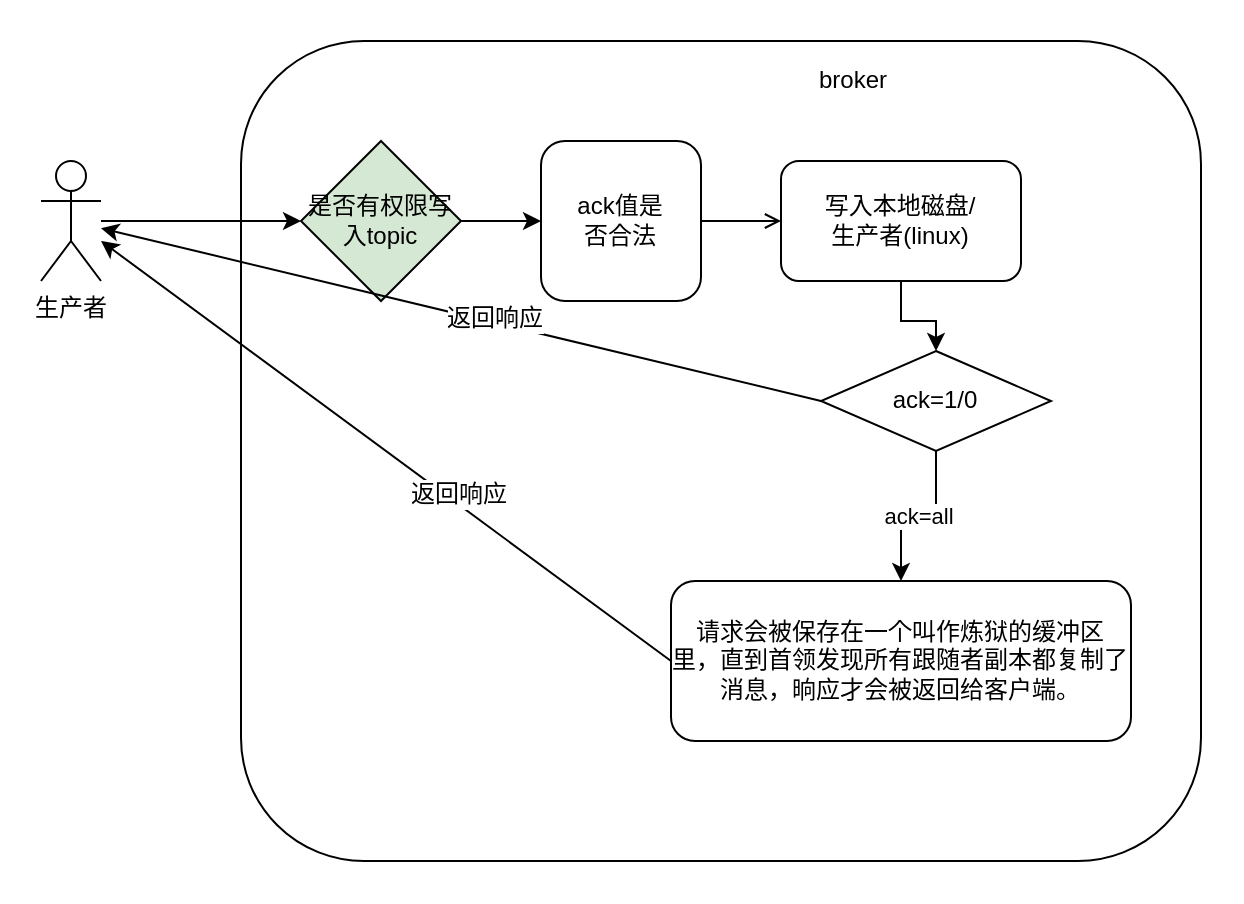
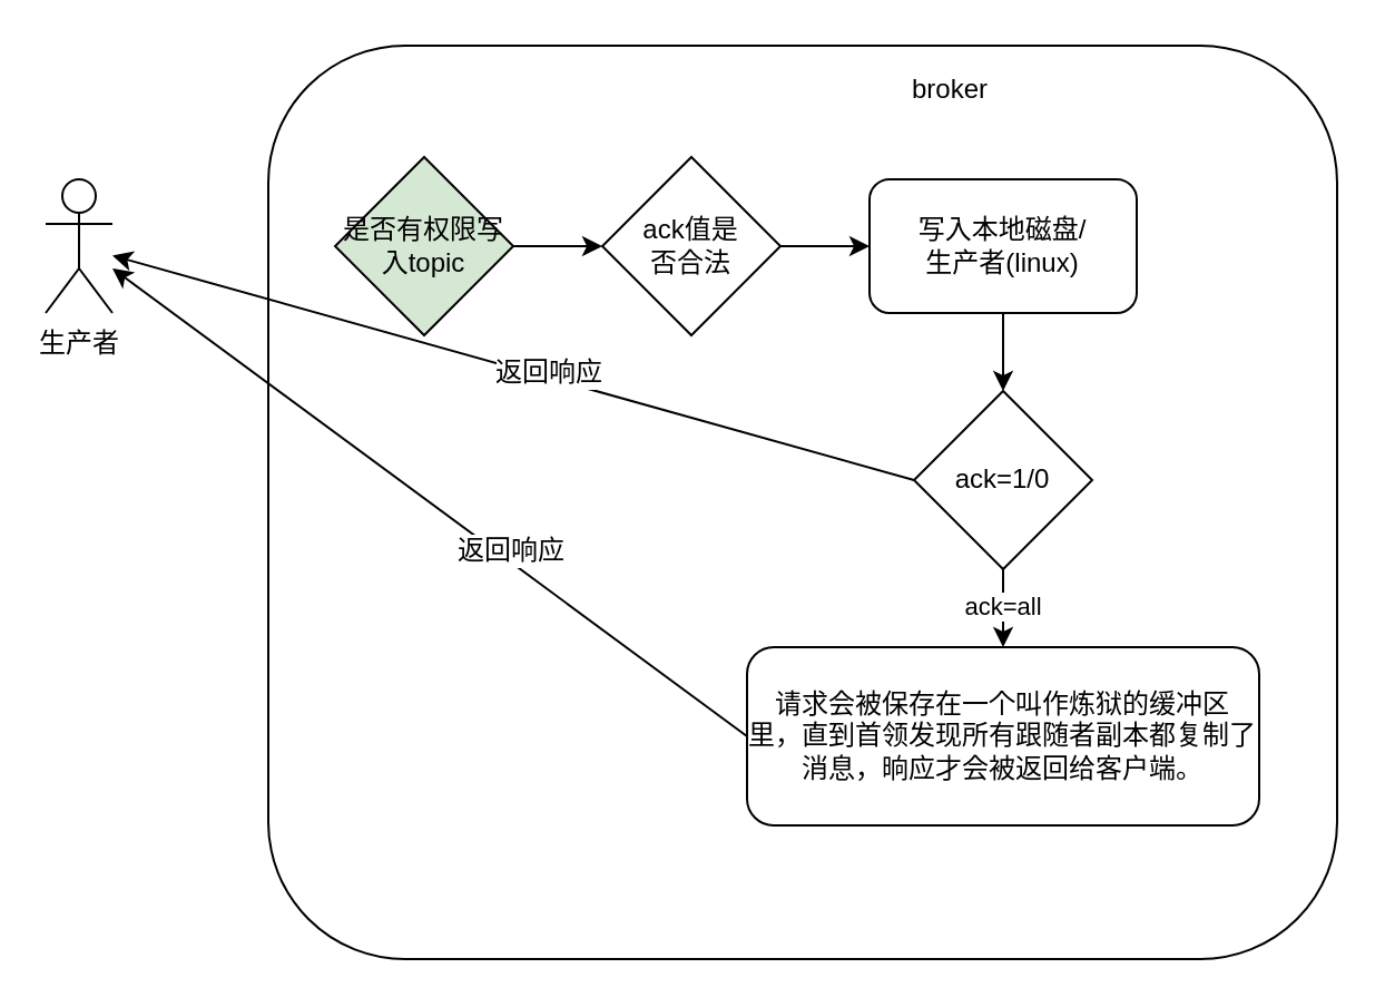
- <mxCell id="3" style="edgeStyle=orthogonalEdgeStyle;rounded=0;orthogonalLoop=1;jettySize=auto;html=1;entryX=0;entryY=0.5;entryDx=0;entryDy=0;" edge="1" parent="1" source="4" target="6"><mxGeometry relative="1" as="geometry" /></mxCell>
- <mxCell id="8" value="ack值是&lt;br&gt;否合法" style="whiteSpace=wrap;html=1;rounded=1;" vertex="1" parent="1"><mxGeometry x="270" y="70" width="80" height="80" as="geometry" /></mxCell>
+ <mxCell id="8" value="ack值是&lt;br&gt;否合法" style="rhombus;whiteSpace=wrap;html=1;" vertex="1" parent="1"><mxGeometry x="270" y="70" width="80" height="80" as="geometry" /></mxCell>
- <mxCell id="7" style="edgeStyle=orthogonalEdgeStyle;rounded=0;orthogonalLoop=1;jettySize=auto;html=1;endArrow=open;" edge="1" parent="1" source="8" target="10"><mxGeometry relative="1" as="geometry" /></mxCell>
+ <mxCell id="7" style="edgeStyle=orthogonalEdgeStyle;rounded=0;orthogonalLoop=1;jettySize=auto;html=1;" edge="1" parent="1" source="8" target="10"><mxGeometry relative="1" as="geometry" /></mxCell>
- <mxCell id="12" value="ack=1/0" style="rhombus;whiteSpace=wrap;html=1;" vertex="1" parent="1"><mxGeometry x="410" y="175" width="115" height="50" as="geometry" /></mxCell>
+ <mxCell id="12" value="ack=1/0" style="rhombus;whiteSpace=wrap;html=1;" vertex="1" parent="1"><mxGeometry x="410" y="175" width="80" height="80" as="geometry" /></mxCell>
